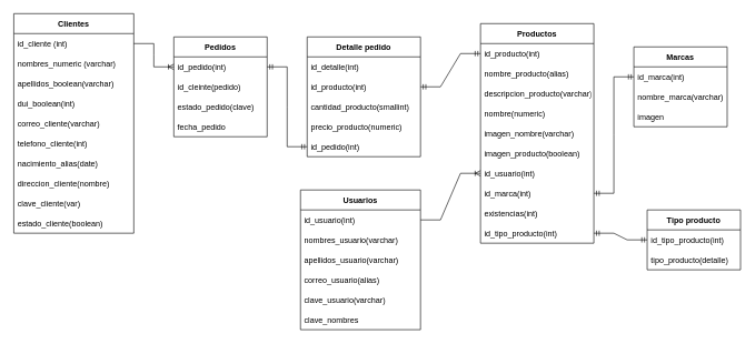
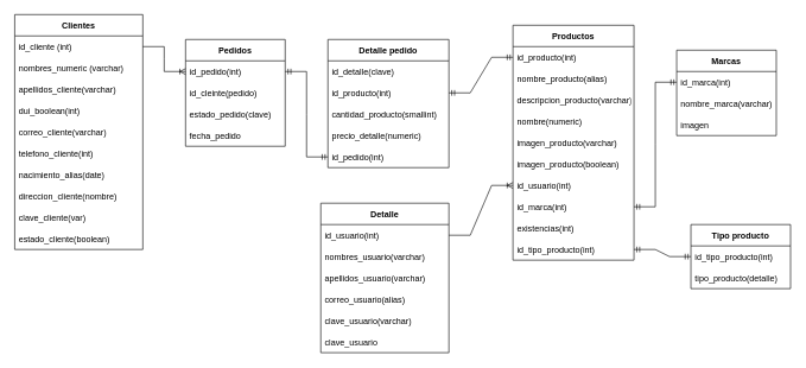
- <mxCell id="44" value="id_detalle(int)" style="text;strokeColor=none;fillColor=none;align=left;verticalAlign=middle;spacingLeft=4;spacingRight=4;overflow=hidden;points=[[0,0.5],[1,0.5]];portConstraint=eastwest;rotatable=0;" parent="43" vertex="1"><mxGeometry y="30" width="170" height="30" as="geometry" /></mxCell>
+ <mxCell id="44" value="id_detalle(clave)" style="text;strokeColor=none;fillColor=none;align=left;verticalAlign=middle;spacingLeft=4;spacingRight=4;overflow=hidden;points=[[0,0.5],[1,0.5]];portConstraint=eastwest;rotatable=0;" parent="43" vertex="1"><mxGeometry y="30" width="170" height="30" as="geometry" /></mxCell>
- <mxCell id="5" value="apellidos_boolean(varchar)" style="text;strokeColor=none;fillColor=none;align=left;verticalAlign=middle;spacingLeft=4;spacingRight=4;overflow=hidden;points=[[0,0.5],[1,0.5]];portConstraint=eastwest;rotatable=0;" parent="2" vertex="1"><mxGeometry y="90" width="180" height="30" as="geometry" /></mxCell>
+ <mxCell id="5" value="apellidos_cliente(varchar)" style="text;strokeColor=none;fillColor=none;align=left;verticalAlign=middle;spacingLeft=4;spacingRight=4;overflow=hidden;points=[[0,0.5],[1,0.5]];portConstraint=eastwest;rotatable=0;" parent="2" vertex="1"><mxGeometry y="90" width="180" height="30" as="geometry" /></mxCell>
- <mxCell id="47" value="precio_producto(numeric)" style="text;strokeColor=none;fillColor=none;align=left;verticalAlign=middle;spacingLeft=4;spacingRight=4;overflow=hidden;points=[[0,0.5],[1,0.5]];portConstraint=eastwest;rotatable=0;" parent="43" vertex="1"><mxGeometry y="120" width="170" height="30" as="geometry" /></mxCell>
+ <mxCell id="47" value="precio_detalle(numeric)" style="text;strokeColor=none;fillColor=none;align=left;verticalAlign=middle;spacingLeft=4;spacingRight=4;overflow=hidden;points=[[0,0.5],[1,0.5]];portConstraint=eastwest;rotatable=0;" parent="43" vertex="1"><mxGeometry y="120" width="170" height="30" as="geometry" /></mxCell>
- <mxCell id="37" value="imagen_nombre(varchar)" style="text;strokeColor=none;fillColor=none;align=left;verticalAlign=middle;spacingLeft=4;spacingRight=4;overflow=hidden;points=[[0,0.5],[1,0.5]];portConstraint=eastwest;rotatable=0;" parent="32" vertex="1"><mxGeometry y="150" width="170" height="30" as="geometry" /></mxCell>
+ <mxCell id="37" value="imagen_producto(varchar)" style="text;strokeColor=none;fillColor=none;align=left;verticalAlign=middle;spacingLeft=4;spacingRight=4;overflow=hidden;points=[[0,0.5],[1,0.5]];portConstraint=eastwest;rotatable=0;" parent="32" vertex="1"><mxGeometry y="150" width="170" height="30" as="geometry" /></mxCell>
- <mxCell id="25" value="Usuarios" style="swimlane;fontStyle=1;childLayout=stackLayout;horizontal=1;startSize=30;horizontalStack=0;resizeParent=1;resizeParentMax=0;resizeLast=0;collapsible=1;marginBottom=0;" parent="1" vertex="1"><mxGeometry x="450" y="285" width="180" height="210" as="geometry" /></mxCell>
+ <mxCell id="25" value="Detalle" style="swimlane;fontStyle=1;childLayout=stackLayout;horizontal=1;startSize=30;horizontalStack=0;resizeParent=1;resizeParentMax=0;resizeLast=0;collapsible=1;marginBottom=0;" parent="1" vertex="1"><mxGeometry x="450" y="285" width="180" height="210" as="geometry" /></mxCell>
- <mxCell id="31" value="clave_nombres" style="text;strokeColor=none;fillColor=none;align=left;verticalAlign=middle;spacingLeft=4;spacingRight=4;overflow=hidden;points=[[0,0.5],[1,0.5]];portConstraint=eastwest;rotatable=0;" parent="25" vertex="1"><mxGeometry y="180" width="180" height="30" as="geometry" /></mxCell>
+ <mxCell id="31" value="clave_usuario" style="text;strokeColor=none;fillColor=none;align=left;verticalAlign=middle;spacingLeft=4;spacingRight=4;overflow=hidden;points=[[0,0.5],[1,0.5]];portConstraint=eastwest;rotatable=0;" parent="25" vertex="1"><mxGeometry y="180" width="180" height="30" as="geometry" /></mxCell>
